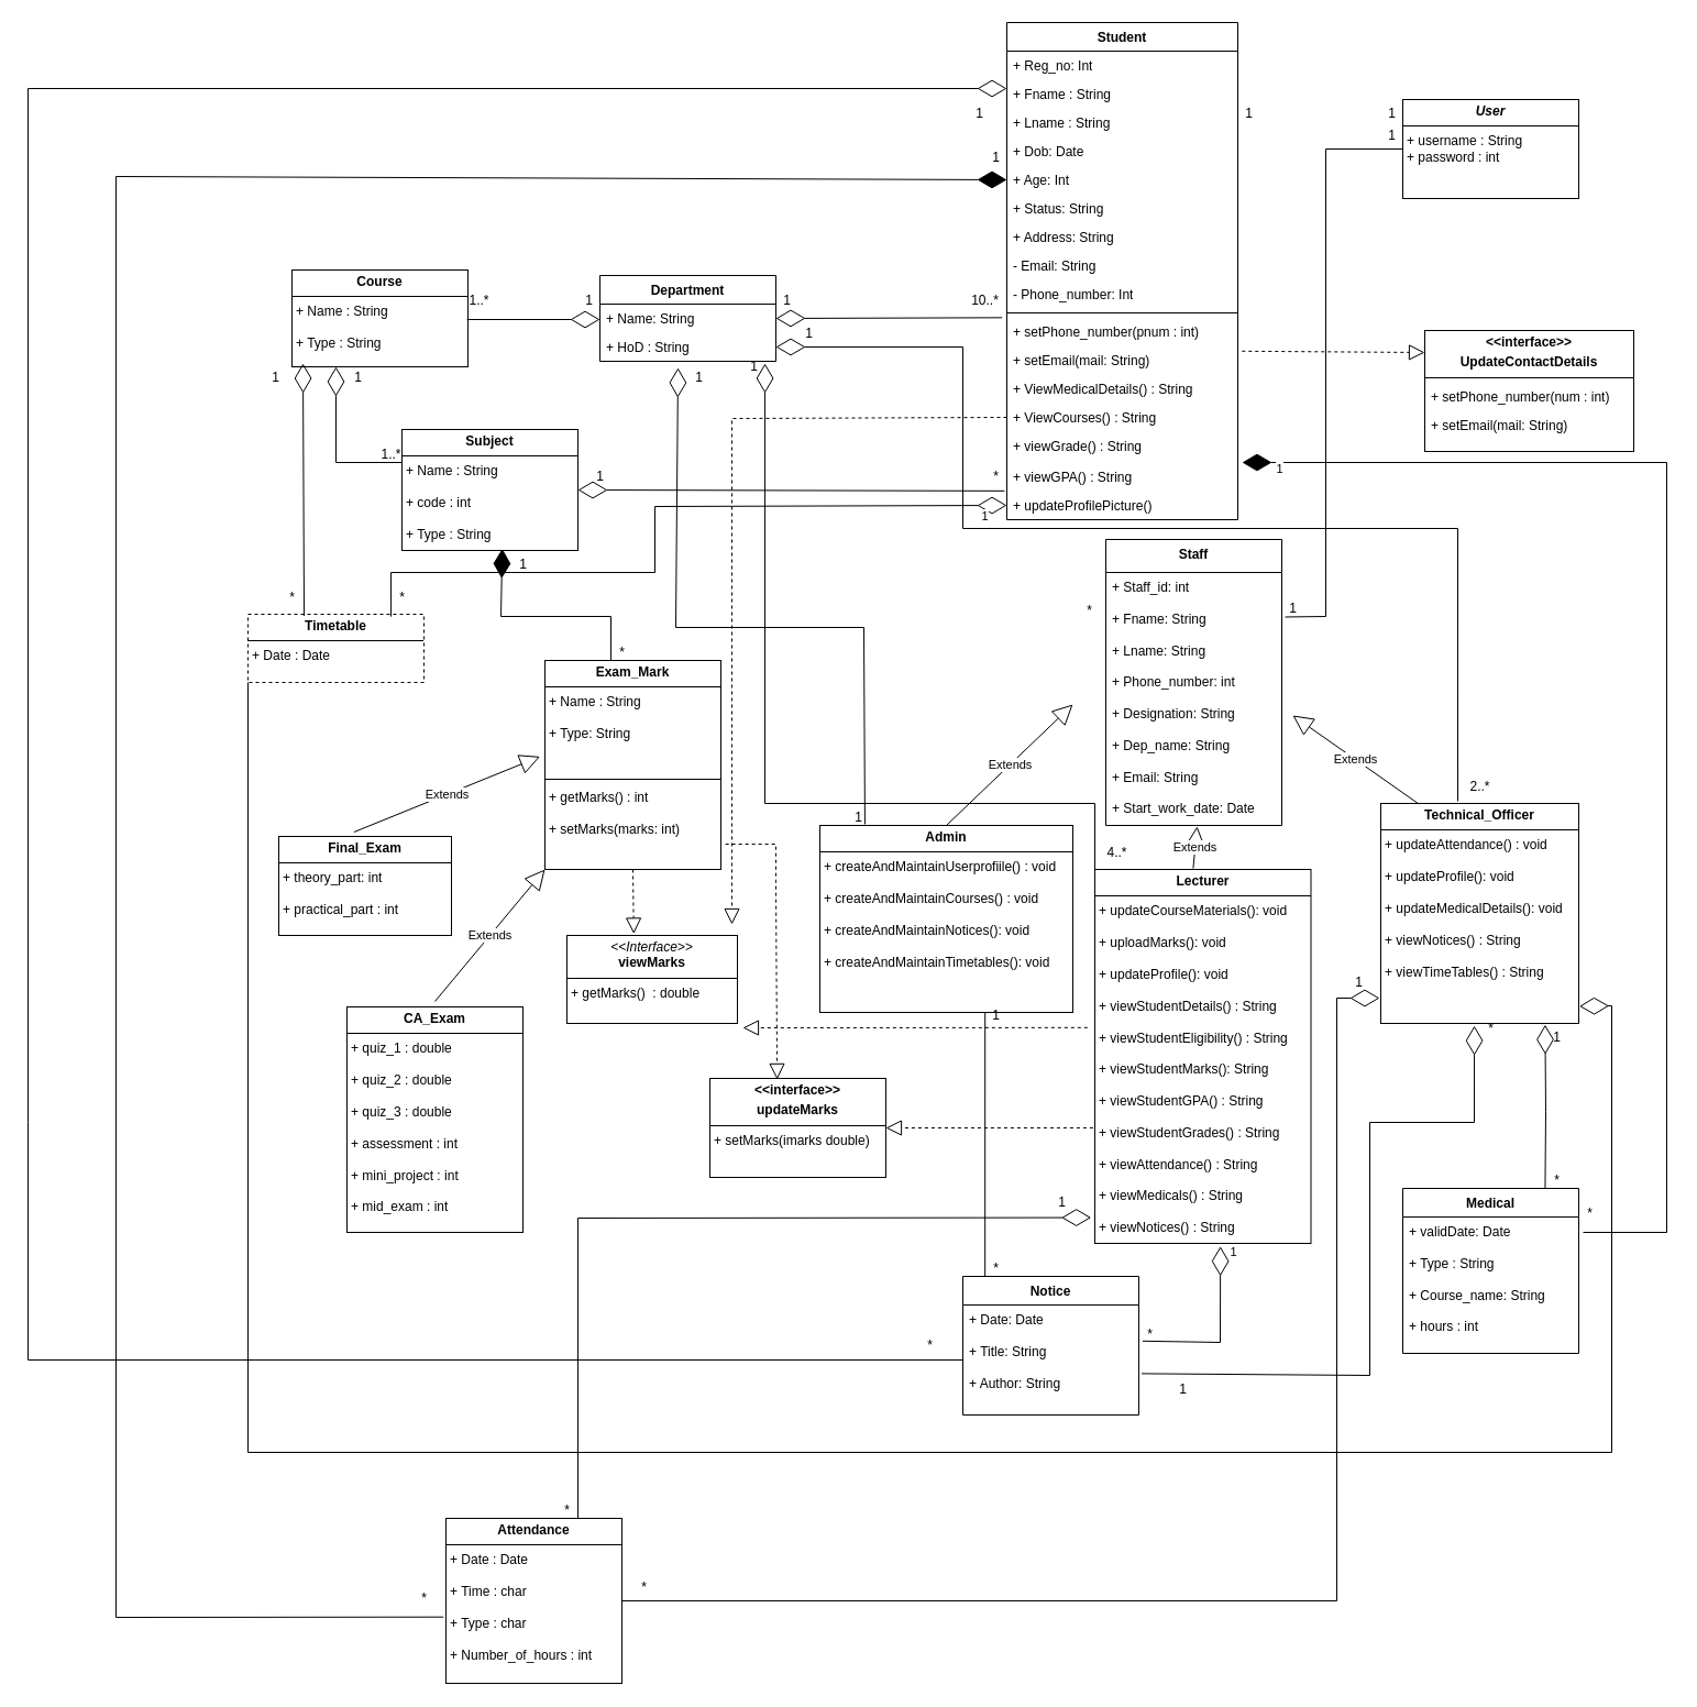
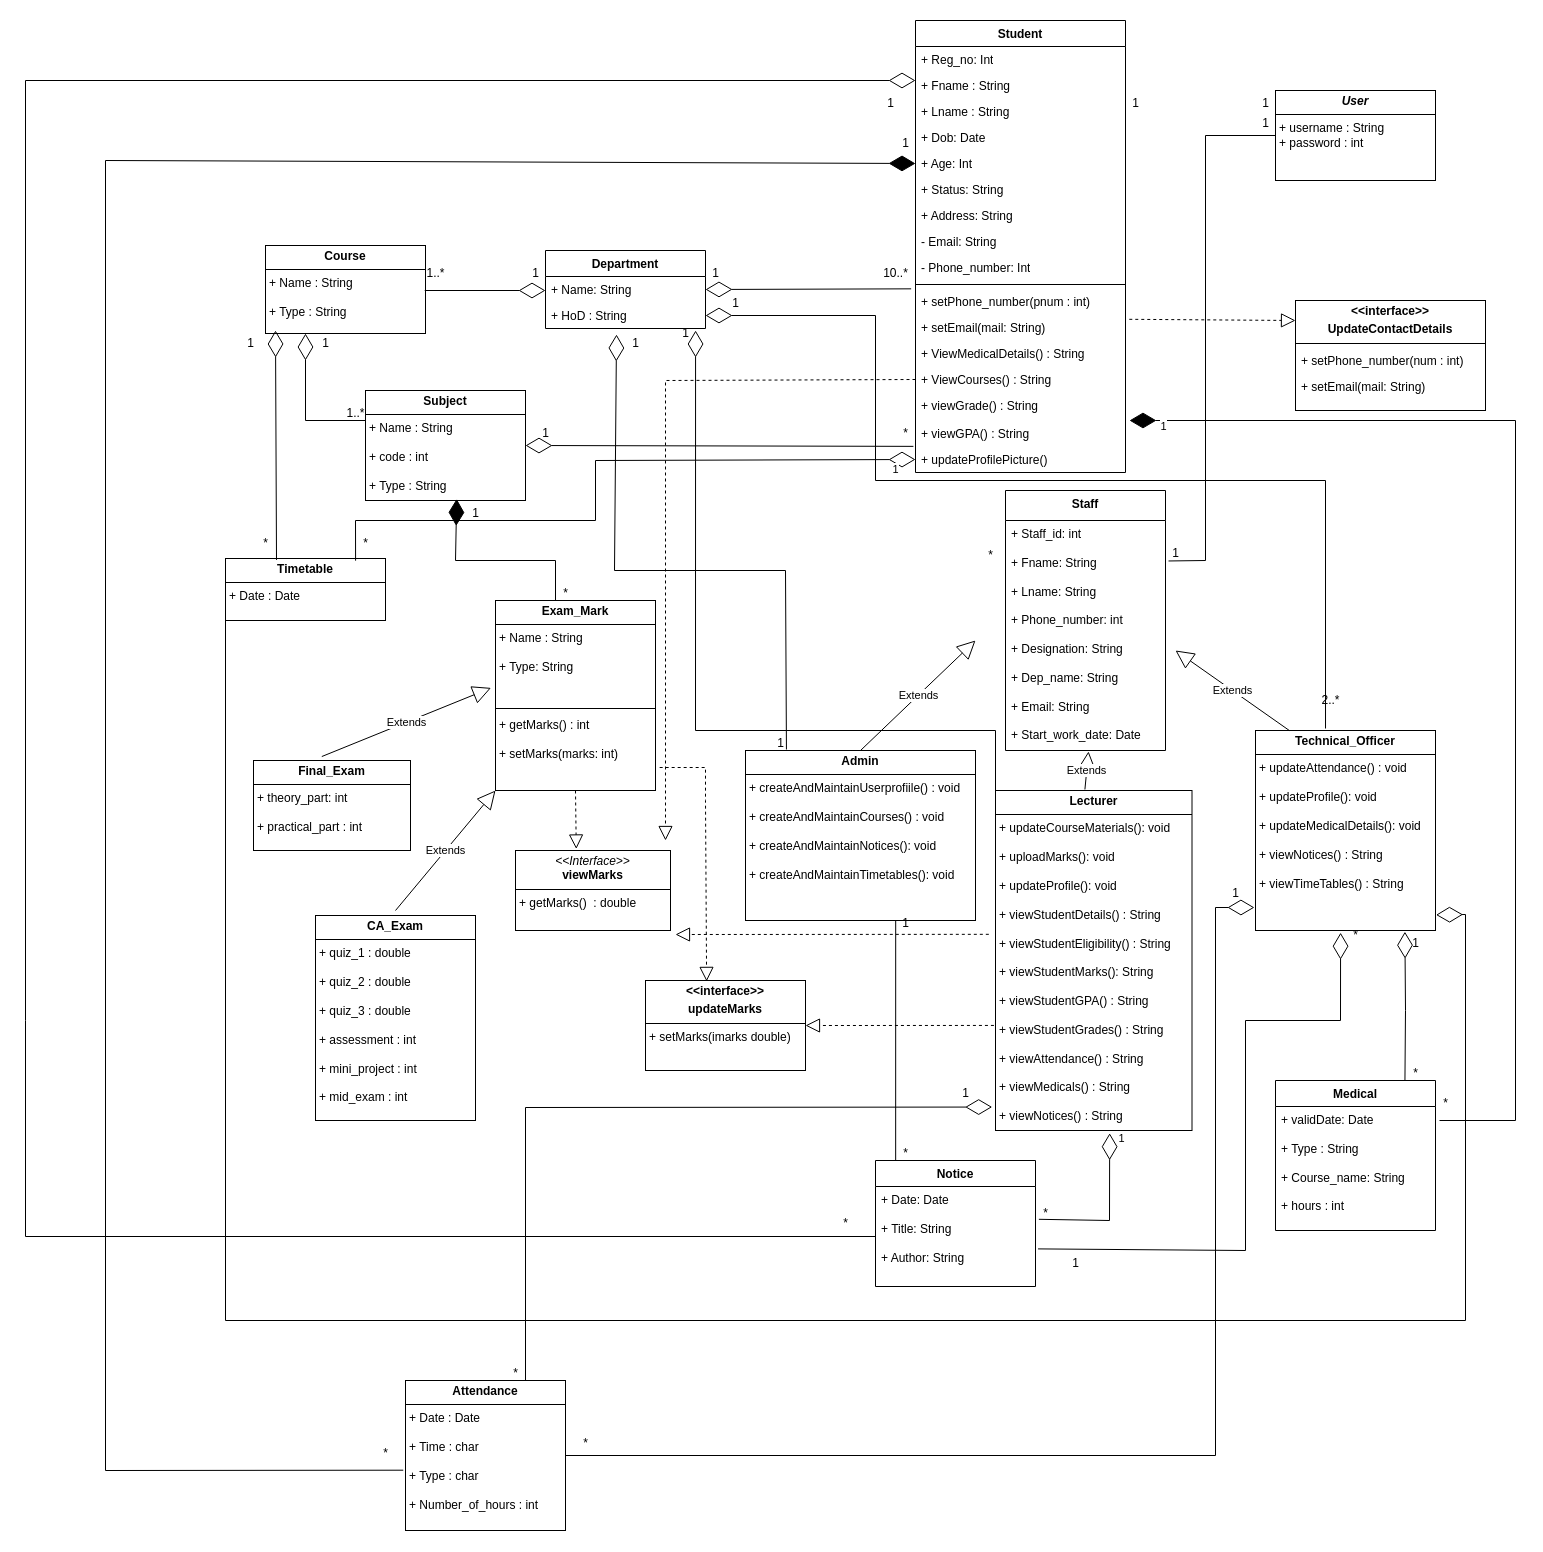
- <mxCell id="62" value="&lt;p style=&quot;margin:0px;margin-top:4px;text-align:center;&quot;&gt;&lt;b&gt;Timetable&lt;/b&gt;&lt;/p&gt;&lt;hr size=&quot;1&quot; style=&quot;border-style:solid;&quot;&gt;&lt;p style=&quot;margin:0px;margin-left:4px;&quot;&gt;+ Date : Date&lt;/p&gt;&lt;p style=&quot;margin:0px;margin-left:4px;&quot;&gt;&lt;br&gt;&lt;/p&gt;" style="verticalAlign=top;align=left;overflow=fill;html=1;whiteSpace=wrap;dashed=1;" vertex="1" parent="1"><mxGeometry x="220" y="558" width="160" height="62" as="geometry" /></mxCell>
+ <mxCell id="62" value="&lt;p style=&quot;margin:0px;margin-top:4px;text-align:center;&quot;&gt;&lt;b&gt;Timetable&lt;/b&gt;&lt;/p&gt;&lt;hr size=&quot;1&quot; style=&quot;border-style:solid;&quot;&gt;&lt;p style=&quot;margin:0px;margin-left:4px;&quot;&gt;+ Date : Date&lt;/p&gt;&lt;p style=&quot;margin:0px;margin-left:4px;&quot;&gt;&lt;br&gt;&lt;/p&gt;" style="verticalAlign=top;align=left;overflow=fill;html=1;whiteSpace=wrap;" vertex="1" parent="1"><mxGeometry x="220" y="558" width="160" height="62" as="geometry" /></mxCell>
- <mxCell id="94" value="2..*" style="text;html=1;align=center;verticalAlign=middle;resizable=0;points=[];autosize=1;strokeColor=none;fillColor=none;" vertex="1" parent="1"><mxGeometry x="1320" y="700" width="40" height="30" as="geometry" /></mxCell>
+ <mxCell id="94" value="2..*" style="text;html=1;align=center;verticalAlign=middle;resizable=0;points=[];autosize=1;strokeColor=none;fillColor=none;" vertex="1" parent="1"><mxGeometry x="1305" y="685" width="40" height="30" as="geometry" /></mxCell>
- <mxCell id="92" value="4..*" style="text;html=1;align=center;verticalAlign=middle;resizable=0;points=[];autosize=1;strokeColor=none;fillColor=none;" vertex="1" parent="1"><mxGeometry x="990" y="760" width="40" height="30" as="geometry" /></mxCell>
